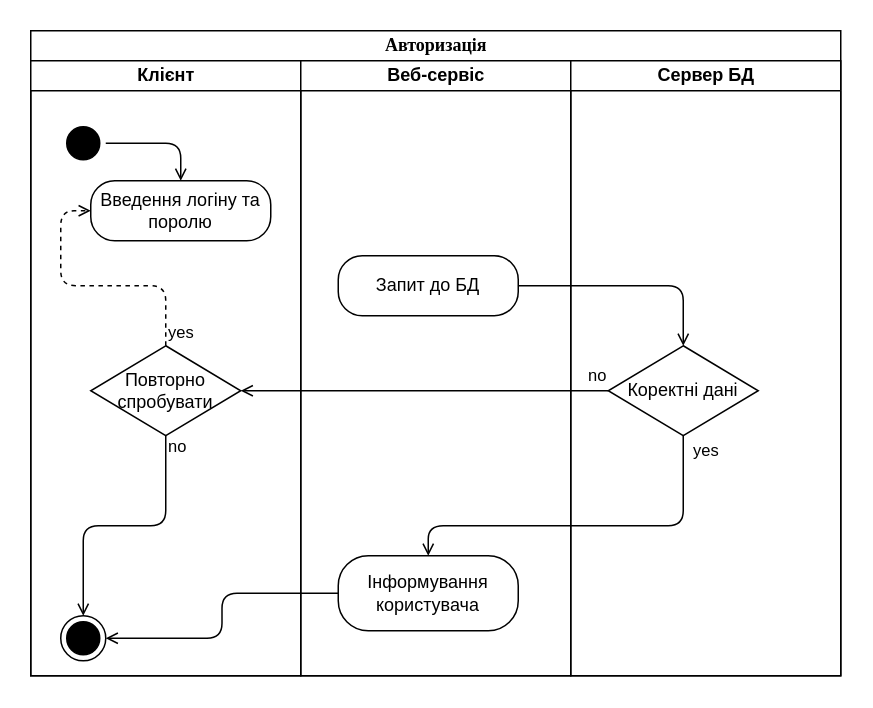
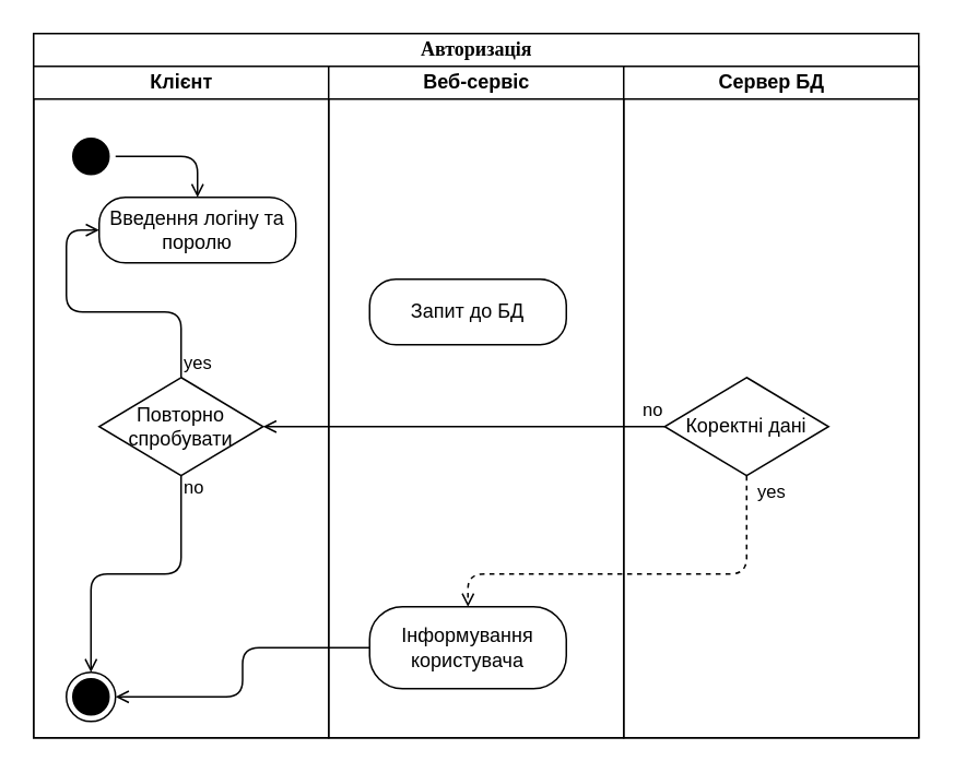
- <mxCell id="7" value="yes" style="edgeStyle=orthogonalEdgeStyle;rounded=1;comic=0;orthogonalLoop=1;jettySize=auto;html=1;exitX=0.5;exitY=0;exitDx=0;exitDy=0;entryX=0;entryY=0.5;entryDx=0;entryDy=0;shadow=0;endArrow=open;endFill=1;strokeColor=#000000;align=left;verticalAlign=bottom;dashed=1;" parent="4" source="10" target="11" edge="1"><mxGeometry x="-1" relative="1" as="geometry"><Array as="points"><mxPoint x="90" y="150" /><mxPoint x="20" y="150" /><mxPoint x="20" y="100" /></Array><mxPoint as="offset" /></mxGeometry></mxCell>
+ <mxCell id="7" value="yes" style="edgeStyle=orthogonalEdgeStyle;rounded=1;comic=0;orthogonalLoop=1;jettySize=auto;html=1;exitX=0.5;exitY=0;exitDx=0;exitDy=0;entryX=0;entryY=0.5;entryDx=0;entryDy=0;shadow=0;endArrow=open;endFill=1;strokeColor=#000000;align=left;verticalAlign=bottom;" parent="4" source="10" target="11" edge="1"><mxGeometry x="-1" relative="1" as="geometry"><Array as="points"><mxPoint x="90" y="150" /><mxPoint x="20" y="150" /><mxPoint x="20" y="100" /></Array><mxPoint as="offset" /></mxGeometry></mxCell>
- <mxCell id="18" style="edgeStyle=orthogonalEdgeStyle;rounded=1;comic=0;orthogonalLoop=1;jettySize=auto;html=1;exitX=1;exitY=0.5;exitDx=0;exitDy=0;entryX=0.5;entryY=0;entryDx=0;entryDy=0;shadow=0;endArrow=open;endFill=1;strokeColor=#000000;align=left;" edge="1" parent="2" source="15" target="17"><mxGeometry relative="1" as="geometry" /></mxCell>
- <mxCell id="3" value="yes" style="edgeStyle=orthogonalEdgeStyle;rounded=1;comic=0;orthogonalLoop=1;jettySize=auto;html=1;exitX=0.5;exitY=1;exitDx=0;exitDy=0;entryX=0.5;entryY=0;entryDx=0;entryDy=0;shadow=0;endArrow=open;endFill=1;strokeColor=#000000;align=left;" parent="2" source="17" target="14" edge="1"><mxGeometry x="-0.92" y="5" relative="1" as="geometry"><mxPoint x="440" y="270" as="sourcePoint" /><Array as="points"><mxPoint x="435" y="330" /><mxPoint x="265" y="330" /></Array><mxPoint as="offset" /></mxGeometry></mxCell>
+ <mxCell id="3" value="yes" style="edgeStyle=orthogonalEdgeStyle;rounded=1;comic=0;orthogonalLoop=1;jettySize=auto;html=1;exitX=0.5;exitY=1;exitDx=0;exitDy=0;entryX=0.5;entryY=0;entryDx=0;entryDy=0;shadow=0;endArrow=open;endFill=1;strokeColor=#000000;align=left;dashed=1;" parent="2" source="17" target="14" edge="1"><mxGeometry x="-0.92" y="5" relative="1" as="geometry"><mxPoint x="440" y="270" as="sourcePoint" /><Array as="points"><mxPoint x="435" y="330" /><mxPoint x="265" y="330" /></Array><mxPoint as="offset" /></mxGeometry></mxCell>
